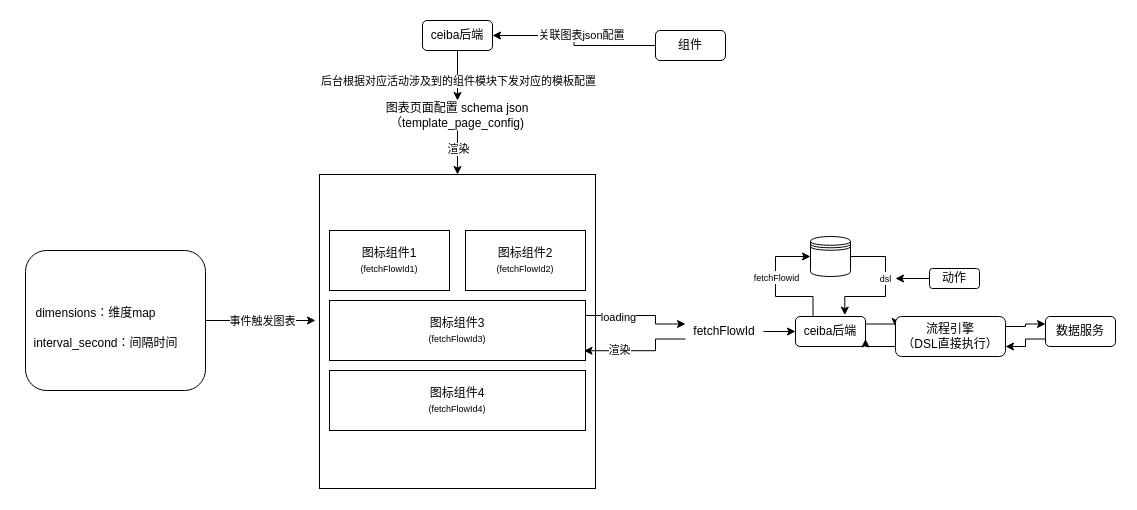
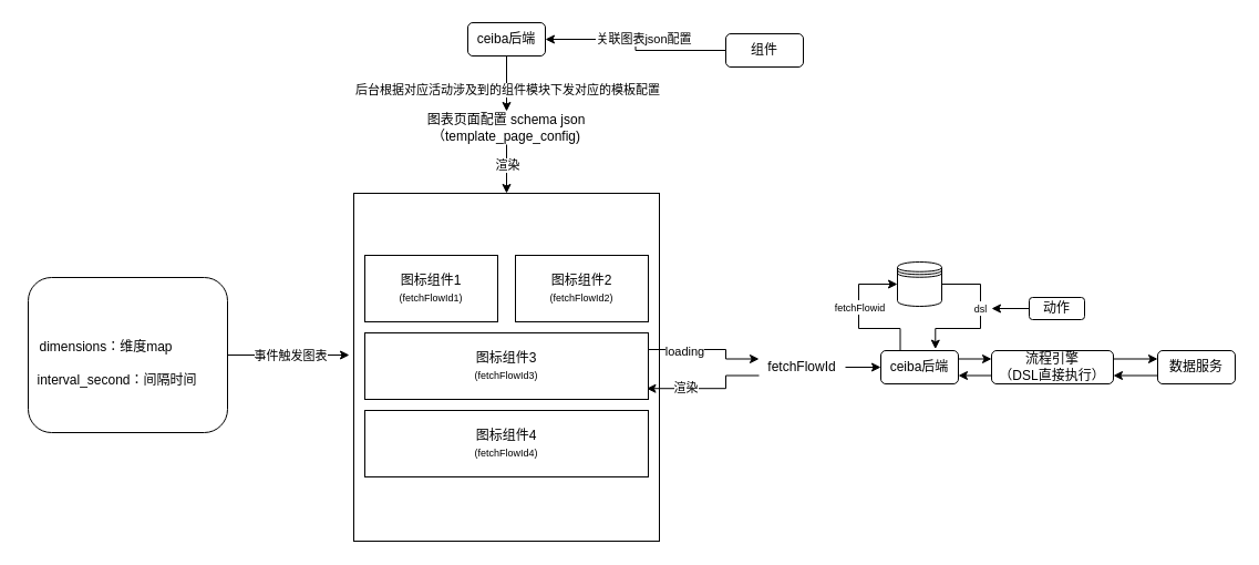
- <mxCell id="22" value="流程引擎&lt;div&gt;（DSL直接执行）&lt;/div&gt;" style="rounded=1;whiteSpace=wrap;html=1;" vertex="1" parent="1"><mxGeometry x="895" y="316" width="110" height="40" as="geometry" /></mxCell>
+ <mxCell id="22" value="流程引擎&lt;div&gt;（DSL直接执行）&lt;/div&gt;" style="rounded=1;whiteSpace=wrap;html=1;" vertex="1" parent="1"><mxGeometry x="895" y="316" width="110" height="30" as="geometry" /></mxCell>
